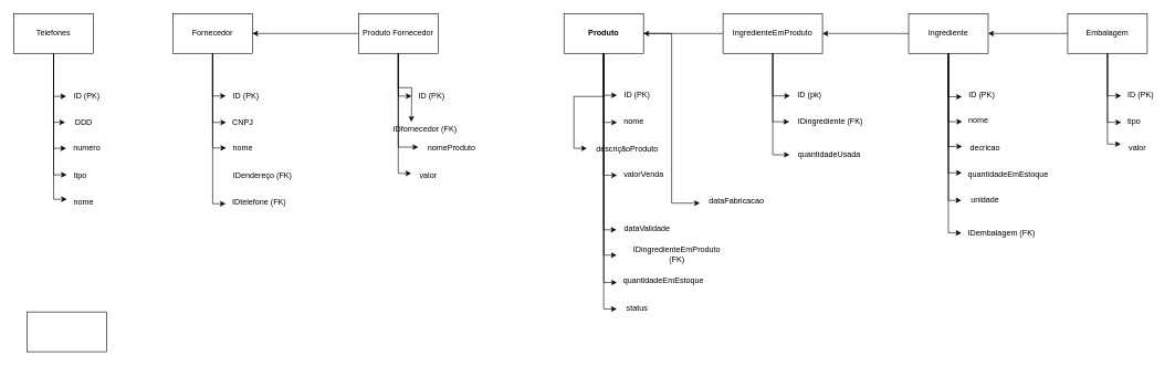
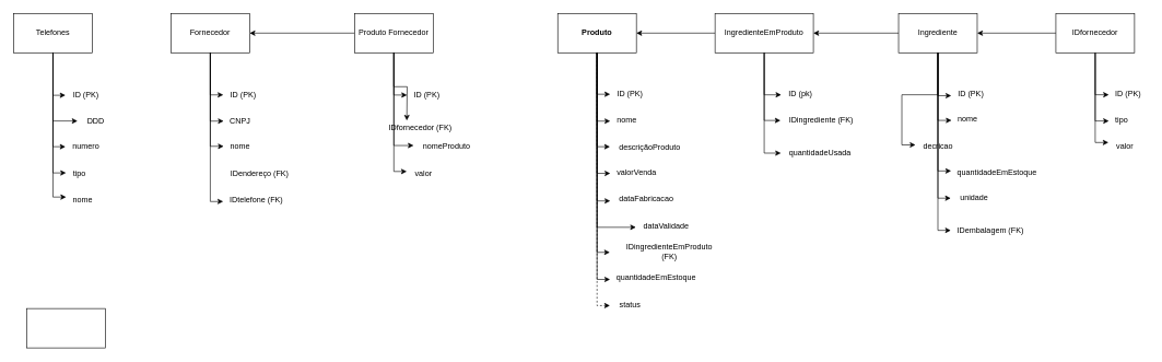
- <mxCell id="42" value="Embalagem" style="whiteSpace=wrap;html=1;" vertex="1" parent="1"><mxGeometry x="1610" y="20" width="120" height="60" as="geometry" /></mxCell>
+ <mxCell id="42" value="IDfornecedor" style="whiteSpace=wrap;html=1;" vertex="1" parent="1"><mxGeometry x="1610" y="20" width="120" height="60" as="geometry" /></mxCell>
- <mxCell id="71" value="DDD" style="text;html=1;align=center;verticalAlign=middle;resizable=0;points=[];autosize=1;strokeColor=none;fillColor=none;" vertex="1" parent="1"><mxGeometry x="100" y="170" width="50" height="30" as="geometry" /></mxCell>
+ <mxCell id="71" value="DDD" style="text;html=1;align=center;verticalAlign=middle;resizable=0;points=[];autosize=1;strokeColor=none;fillColor=none;" vertex="1" parent="1"><mxGeometry x="120" y="170" width="50" height="30" as="geometry" /></mxCell>
- <mxCell id="32" value="decricao" style="text;html=1;align=center;verticalAlign=middle;resizable=0;points=[];autosize=1;strokeColor=none;fillColor=none;" vertex="1" parent="1"><mxGeometry x="1450" y="208" width="70" height="30" as="geometry" /></mxCell>
+ <mxCell id="32" value="decricao" style="text;html=1;align=center;verticalAlign=middle;resizable=0;points=[];autosize=1;strokeColor=none;fillColor=none;" vertex="1" parent="1"><mxGeometry x="1395" y="208" width="70" height="30" as="geometry" /></mxCell>
- <mxCell id="6" value="descriçãoProduto" style="text;html=1;align=center;verticalAlign=middle;resizable=0;points=[];autosize=1;strokeColor=none;fillColor=none;" vertex="1" parent="1"><mxGeometry x="885" y="210" width="120" height="30" as="geometry" /></mxCell>
+ <mxCell id="6" value="descriçãoProduto" style="text;html=1;align=center;verticalAlign=middle;resizable=0;points=[];autosize=1;strokeColor=none;fillColor=none;" vertex="1" parent="1"><mxGeometry x="930" y="210" width="120" height="30" as="geometry" /></mxCell>
- <mxCell id="8" value="dataFabricacao" style="text;html=1;align=center;verticalAlign=middle;resizable=0;points=[];autosize=1;strokeColor=none;fillColor=none;" vertex="1" parent="1"><mxGeometry x="1055" y="288" width="110" height="30" as="geometry" /></mxCell>
+ <mxCell id="8" value="dataFabricacao" style="text;html=1;align=center;verticalAlign=middle;resizable=0;points=[];autosize=1;strokeColor=none;fillColor=none;" vertex="1" parent="1"><mxGeometry x="930" y="288" width="110" height="30" as="geometry" /></mxCell>
- <mxCell id="9" value="dataValidade" style="text;html=1;align=center;verticalAlign=middle;resizable=0;points=[];autosize=1;strokeColor=none;fillColor=none;" vertex="1" parent="1"><mxGeometry x="930" y="330" width="90" height="30" as="geometry" /></mxCell>
+ <mxCell id="9" value="dataValidade" style="text;html=1;align=center;verticalAlign=middle;resizable=0;points=[];autosize=1;strokeColor=none;fillColor=none;" vertex="1" parent="1"><mxGeometry x="970" y="330" width="90" height="30" as="geometry" /></mxCell>
- <mxCell id="16" style="edgeStyle=orthogonalEdgeStyle;rounded=0;orthogonalLoop=1;jettySize=auto;html=1;entryX=-0.006;entryY=0.516;entryDx=0;entryDy=0;entryPerimeter=0;" edge="1" parent="1" source="2" target="10"><mxGeometry relative="1" as="geometry" /></mxCell>
+ <mxCell id="16" style="edgeStyle=orthogonalEdgeStyle;rounded=0;orthogonalLoop=1;jettySize=auto;html=1;entryX=-0.006;entryY=0.516;entryDx=0;entryDy=0;entryPerimeter=0;dashed=1;" edge="1" parent="1" source="2" target="10"><mxGeometry relative="1" as="geometry" /></mxCell>
